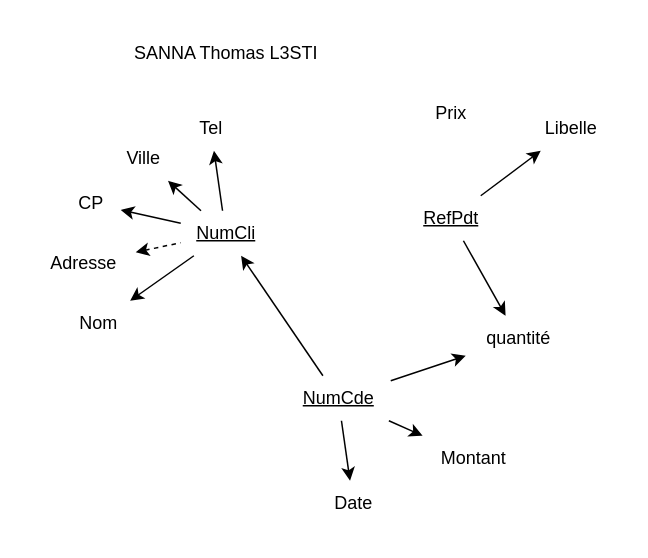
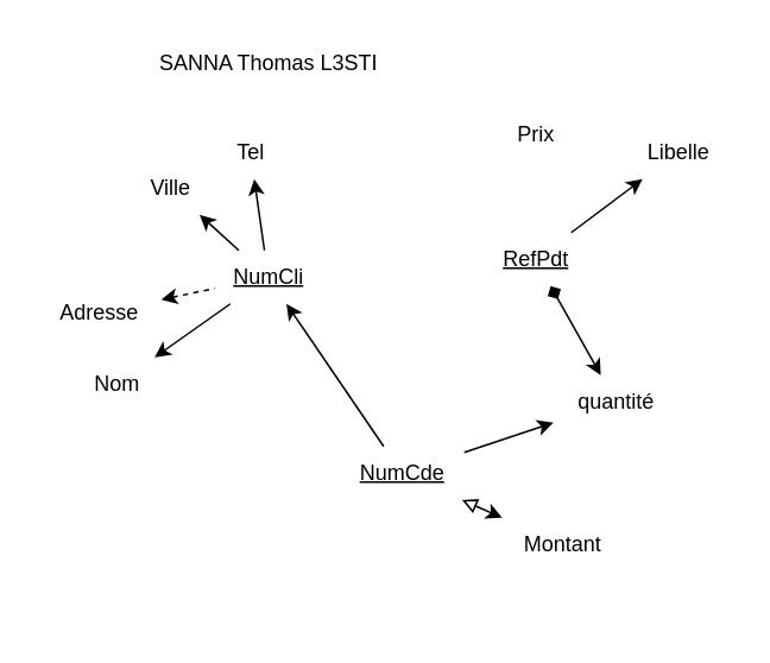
- <mxCell id="14" value="CP" style="text;html=1;align=center;verticalAlign=middle;resizable=0;points=[];autosize=1;strokeColor=none;fillColor=none;" vertex="1" parent="1"><mxGeometry x="40" y="120" width="40" height="30" as="geometry" /></mxCell>
- <mxCell id="13" style="edgeStyle=none;html=1;startArrow=classic;startFill=1;endArrow=none;endFill=0;" edge="1" parent="1" source="14" target="3"><mxGeometry relative="1" as="geometry" /></mxCell>
- <mxCell id="8" value="" style="endArrow=none;html=1;rounded=0;startArrow=classic;startFill=1;" edge="1" parent="1" source="6" target="5"><mxGeometry relative="1" as="geometry"><mxPoint x="199.286" y="340" as="sourcePoint" /><mxPoint x="290.714" y="300" as="targetPoint" /></mxGeometry></mxCell>
+ <mxCell id="8" value="" style="endArrow=diamond;html=1;rounded=0;startArrow=classic;startFill=1;" edge="1" parent="1" source="6" target="5"><mxGeometry relative="1" as="geometry"><mxPoint x="199.286" y="340" as="sourcePoint" /><mxPoint x="290.714" y="300" as="targetPoint" /></mxGeometry></mxCell>
- <mxCell id="21" style="edgeStyle=none;html=1;startArrow=classic;startFill=1;endArrow=none;endFill=0;" edge="1" parent="1" source="22" target="4"><mxGeometry relative="1" as="geometry" /></mxCell>
+ <mxCell id="21" style="edgeStyle=none;html=1;startArrow=classic;startFill=1;endArrow=block;endFill=0;" edge="1" parent="1" source="22" target="4"><mxGeometry relative="1" as="geometry" /></mxCell>
- <mxCell id="19" style="edgeStyle=none;html=1;startArrow=classic;startFill=1;endArrow=none;endFill=0;" edge="1" parent="1" source="20" target="4"><mxGeometry relative="1" as="geometry" /></mxCell>
- <mxCell id="20" value="Date" style="text;html=1;align=center;verticalAlign=middle;resizable=0;points=[];autosize=1;strokeColor=none;fillColor=none;" vertex="1" parent="1"><mxGeometry x="210" y="320" width="50" height="30" as="geometry" /></mxCell>
